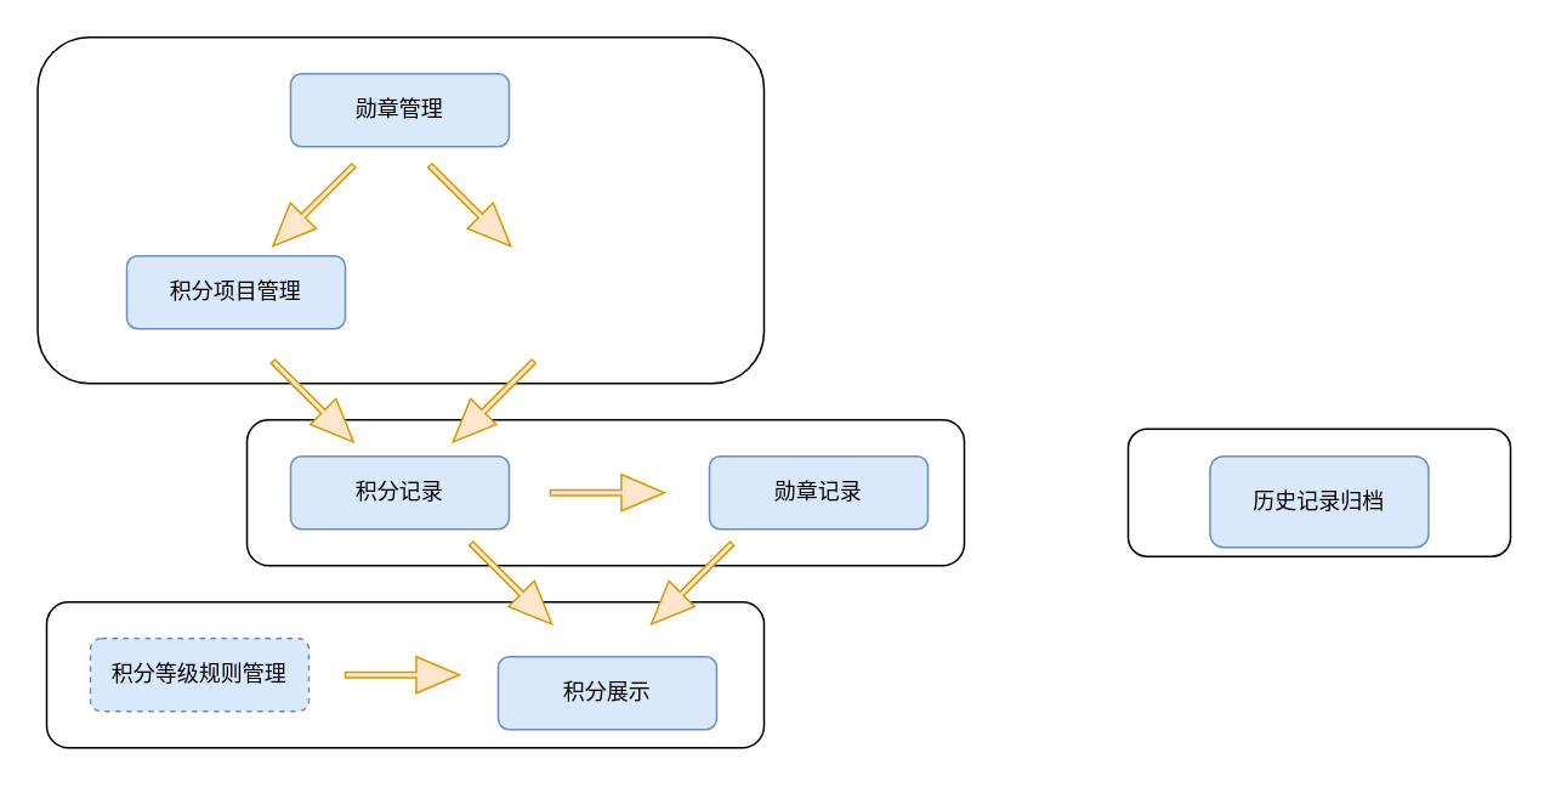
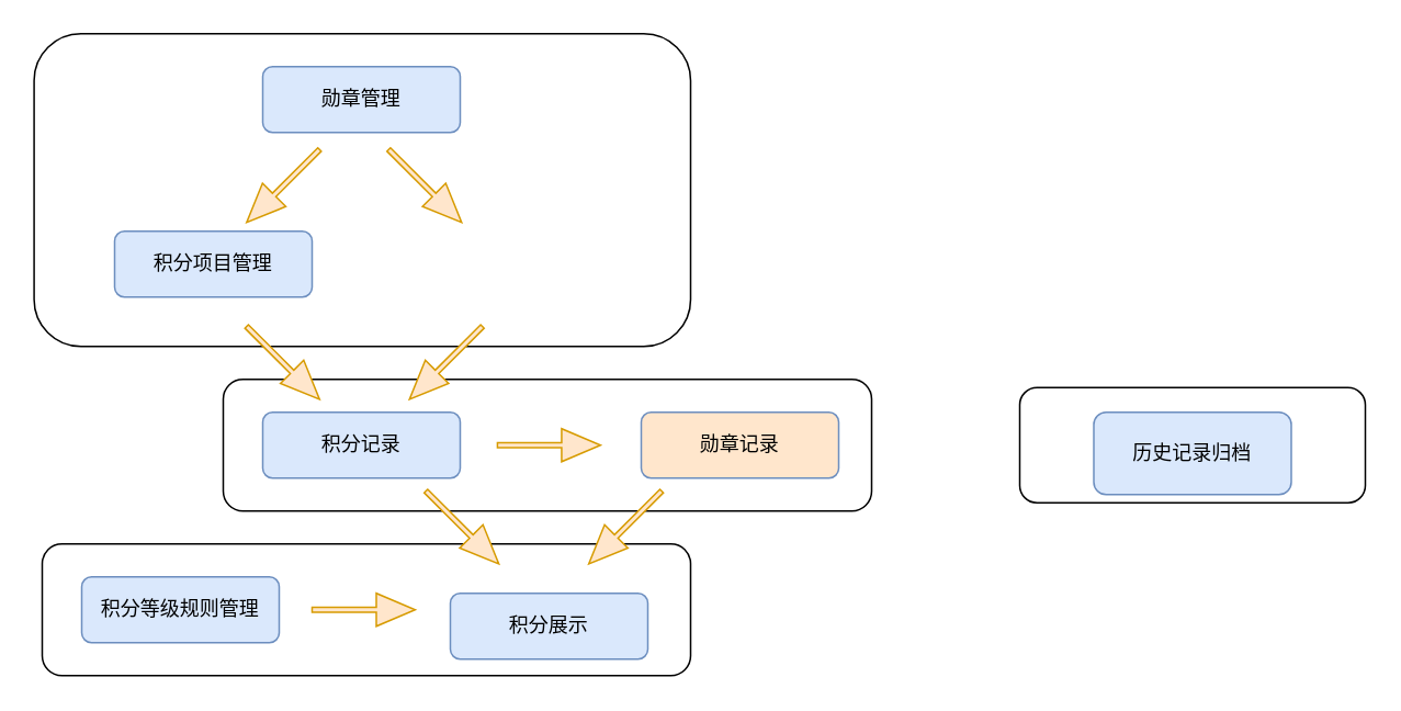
- <mxCell id="12" value="勋章记录" style="rounded=1;whiteSpace=wrap;html=1;fillColor=#dae8fc;strokeColor=#6c8ebf;" vertex="1" parent="1"><mxGeometry x="389" y="250" width="120" height="40" as="geometry" /></mxCell>
+ <mxCell id="12" value="勋章记录" style="rounded=1;whiteSpace=wrap;html=1;fillColor=#ffe6cc;strokeColor=#6c8ebf;" vertex="1" parent="1"><mxGeometry x="389" y="250" width="120" height="40" as="geometry" /></mxCell>
- <mxCell id="10" value="积分等级规则管理" style="rounded=1;whiteSpace=wrap;html=1;fillColor=#dae8fc;strokeColor=#6c8ebf;dashed=1;" vertex="1" parent="1"><mxGeometry x="49" y="350" width="120" height="40" as="geometry" /></mxCell>
+ <mxCell id="10" value="积分等级规则管理" style="rounded=1;whiteSpace=wrap;html=1;fillColor=#dae8fc;strokeColor=#6c8ebf;" vertex="1" parent="1"><mxGeometry x="49" y="350" width="120" height="40" as="geometry" /></mxCell>
